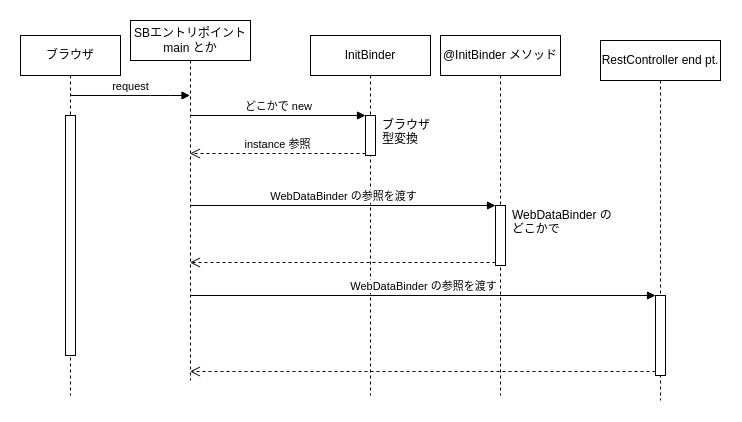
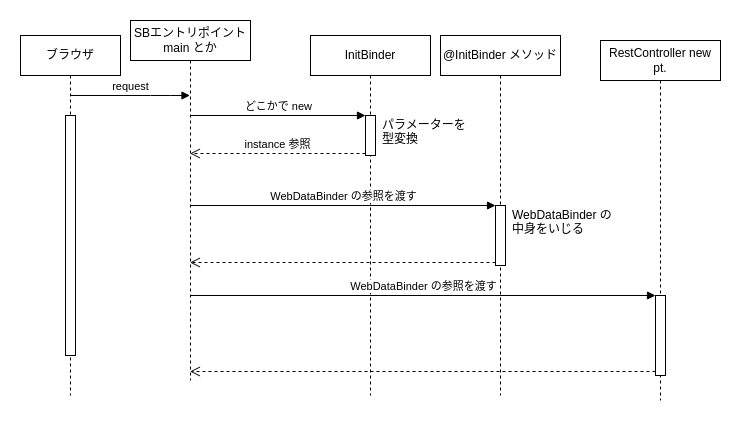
- <mxCell id="15" value="RestController end pt." style="shape=umlLifeline;perimeter=lifelinePerimeter;whiteSpace=wrap;html=1;container=1;collapsible=0;recursiveResize=0;outlineConnect=0;" parent="1" vertex="1"><mxGeometry x="600" y="40" width="120" height="360" as="geometry" /></mxCell>
+ <mxCell id="15" value="RestController new pt." style="shape=umlLifeline;perimeter=lifelinePerimeter;whiteSpace=wrap;html=1;container=1;collapsible=0;recursiveResize=0;outlineConnect=0;" parent="1" vertex="1"><mxGeometry x="600" y="40" width="120" height="360" as="geometry" /></mxCell>
- <mxCell id="19" value="ブラウザ&lt;br&gt;型変換" style="text;html=1;resizable=0;points=[];autosize=1;align=left;verticalAlign=top;spacingTop=-4;" parent="1" vertex="1"><mxGeometry x="380" y="115" width="100" height="30" as="geometry" /></mxCell>
+ <mxCell id="19" value="パラメーターを&lt;br&gt;型変換" style="text;html=1;resizable=0;points=[];autosize=1;align=left;verticalAlign=top;spacingTop=-4;" parent="1" vertex="1"><mxGeometry x="380" y="115" width="100" height="30" as="geometry" /></mxCell>
- <mxCell id="14" value="WebDataBinder の&lt;br&gt;どこかで" style="text;html=1;resizable=0;points=[];autosize=1;align=left;verticalAlign=top;spacingTop=-4;" parent="1" vertex="1"><mxGeometry x="510" y="205" width="120" height="30" as="geometry" /></mxCell>
+ <mxCell id="14" value="WebDataBinder の&lt;br&gt;中身をいじる" style="text;html=1;resizable=0;points=[];autosize=1;align=left;verticalAlign=top;spacingTop=-4;" parent="1" vertex="1"><mxGeometry x="510" y="205" width="120" height="30" as="geometry" /></mxCell>
